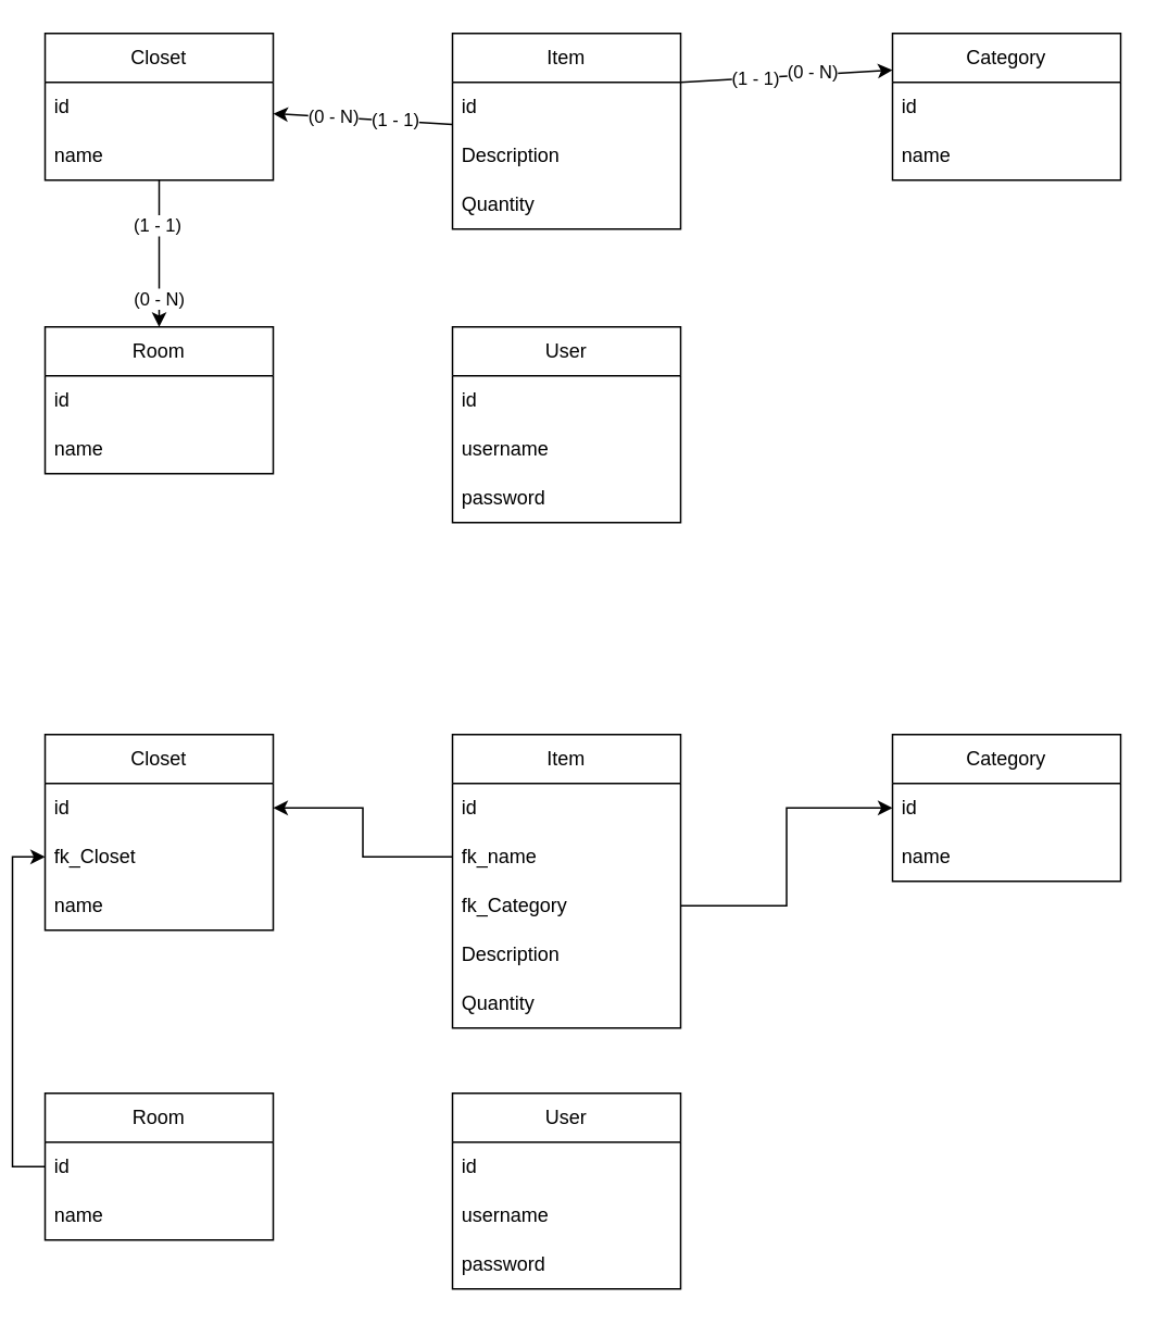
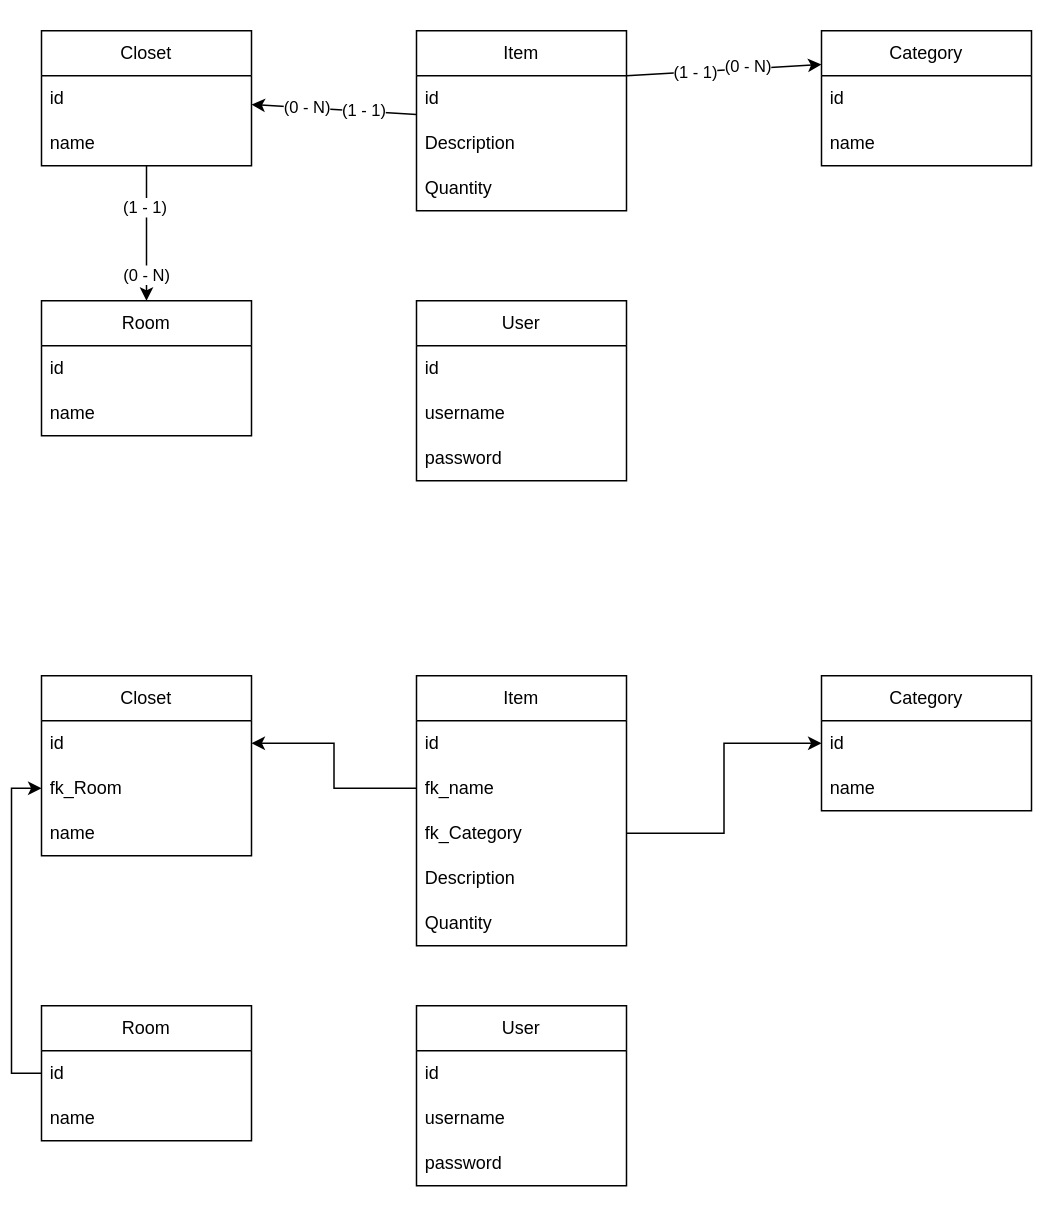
- <mxCell id="39" value="fk_Closet" style="text;strokeColor=none;fillColor=none;align=left;verticalAlign=middle;spacingLeft=4;spacingRight=4;overflow=hidden;points=[[0,0.5],[1,0.5]];portConstraint=eastwest;rotatable=0;whiteSpace=wrap;html=1;" vertex="1" parent="37"><mxGeometry y="60" width="140" height="30" as="geometry" /></mxCell>
+ <mxCell id="39" value="fk_Room" style="text;strokeColor=none;fillColor=none;align=left;verticalAlign=middle;spacingLeft=4;spacingRight=4;overflow=hidden;points=[[0,0.5],[1,0.5]];portConstraint=eastwest;rotatable=0;whiteSpace=wrap;html=1;" vertex="1" parent="37"><mxGeometry y="60" width="140" height="30" as="geometry" /></mxCell>
